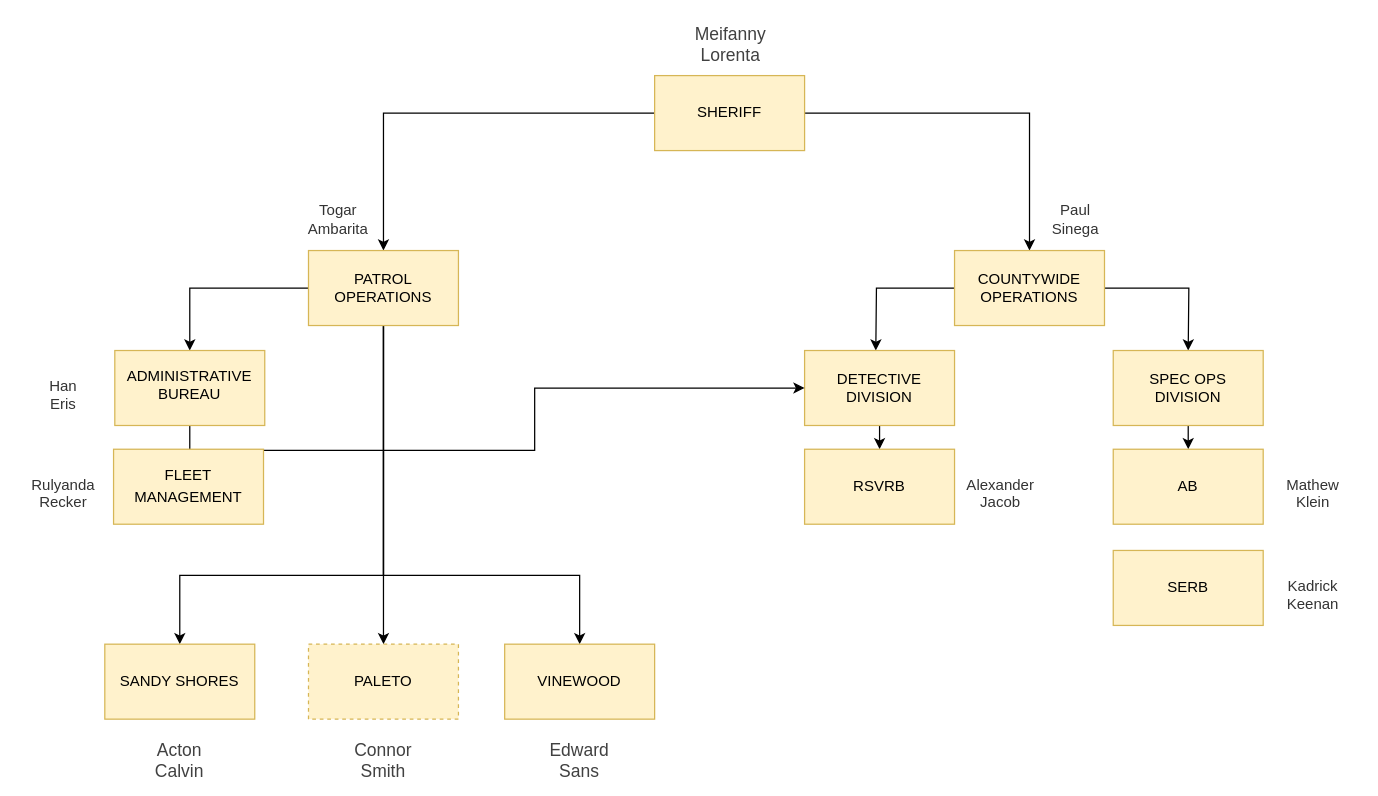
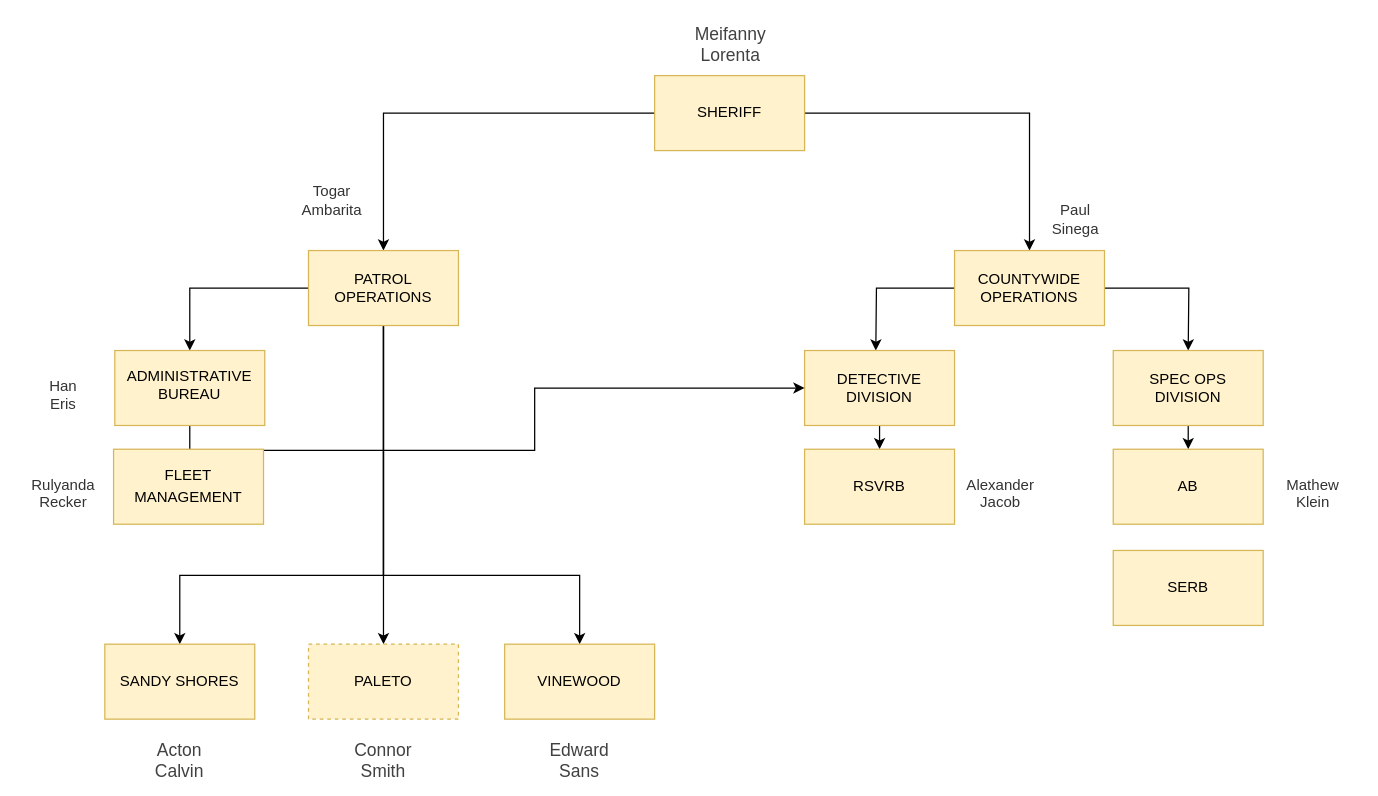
- <mxCell id="28" value="Togar&lt;br&gt;Ambarita&lt;br&gt;" style="text;align=center;verticalAlign=middle;rounded=1;labelBackgroundColor=none;fontSize=12;fillColor=none;fontColor=#333333;strokeColor=none;whiteSpace=wrap;html=1;labelBorderColor=none;" vertex="1" parent="1"><mxGeometry x="240" y="160" width="60" height="30" as="geometry" /></mxCell>
+ <mxCell id="28" value="Togar&lt;br&gt;Ambarita&lt;br&gt;" style="text;align=center;verticalAlign=middle;rounded=1;labelBackgroundColor=none;fontSize=12;fillColor=none;fontColor=#333333;strokeColor=none;whiteSpace=wrap;html=1;labelBorderColor=none;" vertex="1" parent="1"><mxGeometry x="235" y="145" width="60" height="30" as="geometry" /></mxCell>
- <mxCell id="30" value="Kadrick Keenan" style="text;fontFamily=Helvetica;align=center;labelBackgroundColor=none;fontSize=12;rounded=1;fillColor=none;fontColor=#333333;strokeColor=none;whiteSpace=wrap;html=1;labelBorderColor=none;" vertex="1" parent="1"><mxGeometry x="1020" y="455" width="60" height="30" as="geometry" /></mxCell>
